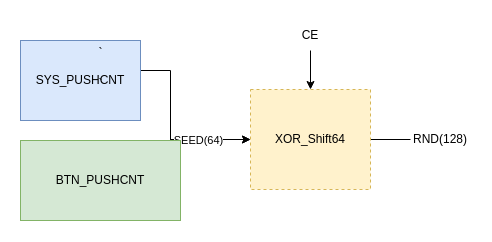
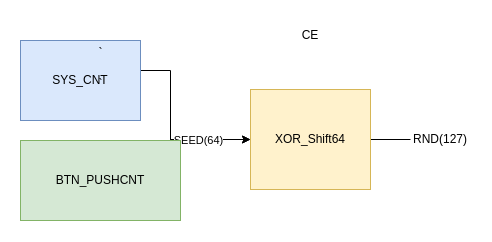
- <mxCell id="11" value="" style="edgeStyle=orthogonalEdgeStyle;rounded=0;orthogonalLoop=1;jettySize=auto;html=1;" edge="1" parent="1" source="12" target="10"><mxGeometry relative="1" as="geometry" /></mxCell>
- <mxCell id="3" value="SYS_PUSHCNT" style="rounded=0;whiteSpace=wrap;html=1;fillColor=#dae8fc;strokeColor=#6c8ebf;" vertex="1" parent="1"><mxGeometry x="20" y="40" width="120" height="80" as="geometry" /></mxCell>
+ <mxCell id="3" value="SYS_CNT" style="rounded=0;whiteSpace=wrap;html=1;fillColor=#dae8fc;strokeColor=#6c8ebf;" vertex="1" parent="1"><mxGeometry x="20" y="40" width="120" height="80" as="geometry" /></mxCell>
- <mxCell id="10" value="XOR_Shift64" style="rounded=0;whiteSpace=wrap;html=1;fillColor=#fff2cc;strokeColor=#d6b656;dashed=1;" vertex="1" parent="1"><mxGeometry x="250" y="89" width="120" height="100" as="geometry" /></mxCell>
+ <mxCell id="10" value="XOR_Shift64" style="rounded=0;whiteSpace=wrap;html=1;fillColor=#fff2cc;strokeColor=#d6b656;" vertex="1" parent="1"><mxGeometry x="250" y="89" width="120" height="100" as="geometry" /></mxCell>
- <mxCell id="13" value="RND(128)" style="text;html=1;align=center;verticalAlign=middle;whiteSpace=wrap;rounded=0;" vertex="1" parent="1"><mxGeometry x="410" y="124" width="60" height="30" as="geometry" /></mxCell>
+ <mxCell id="13" value="RND(127)" style="text;html=1;align=center;verticalAlign=middle;whiteSpace=wrap;rounded=0;" vertex="1" parent="1"><mxGeometry x="410" y="124" width="60" height="30" as="geometry" /></mxCell>
